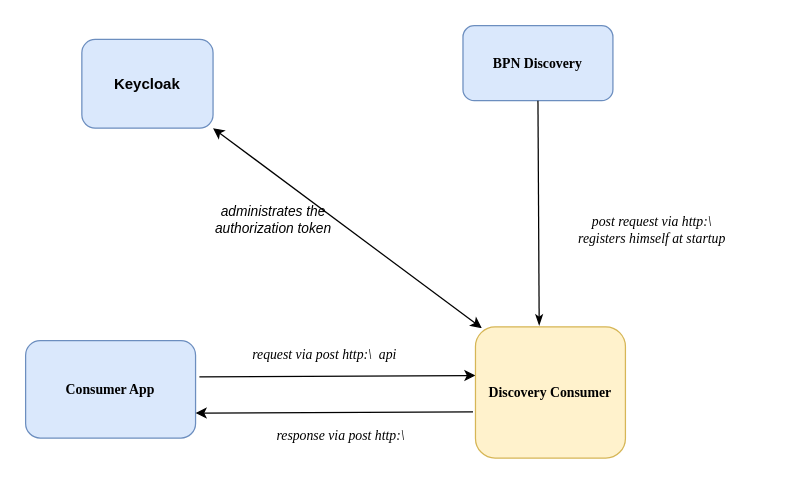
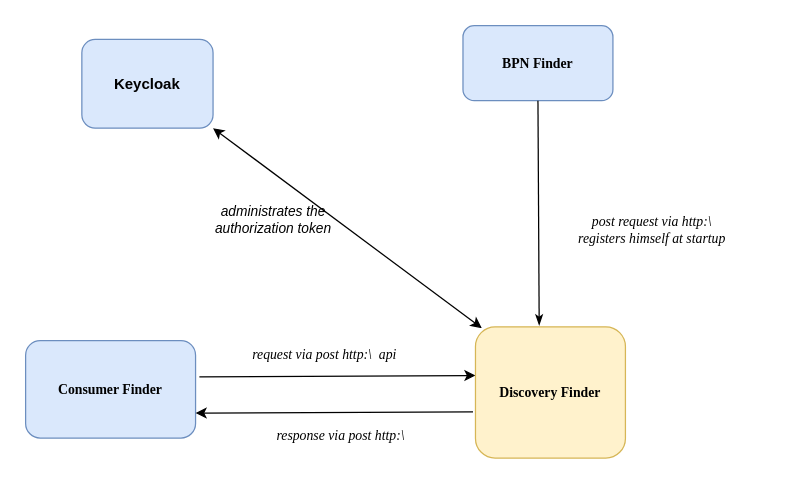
- <mxCell id="7" value="&lt;font style=&quot;font-size: 11px;&quot; face=&quot;Verdana&quot;&gt;&lt;b&gt;BPN Discovery&lt;/b&gt;&lt;/font&gt;" style="rounded=1;whiteSpace=wrap;html=1;fillColor=#dae8fc;strokeColor=#6c8ebf;" parent="1" vertex="1"><mxGeometry x="370" y="20" width="120" height="60" as="geometry" /></mxCell>
+ <mxCell id="7" value="&lt;font style=&quot;font-size: 11px;&quot; face=&quot;Verdana&quot;&gt;&lt;b&gt;BPN Finder&lt;/b&gt;&lt;/font&gt;" style="rounded=1;whiteSpace=wrap;html=1;fillColor=#dae8fc;strokeColor=#6c8ebf;" parent="1" vertex="1"><mxGeometry x="370" y="20" width="120" height="60" as="geometry" /></mxCell>
- <mxCell id="2" value="&lt;font style=&quot;font-size: 11px;&quot; face=&quot;Verdana&quot;&gt;&lt;b&gt;Consumer App&lt;/b&gt;&lt;/font&gt;" style="rounded=1;whiteSpace=wrap;html=1;fillColor=#dae8fc;strokeColor=#6c8ebf;" parent="1" vertex="1"><mxGeometry x="20" y="272" width="136" height="78" as="geometry" /></mxCell>
+ <mxCell id="2" value="&lt;font style=&quot;font-size: 11px;&quot; face=&quot;Verdana&quot;&gt;&lt;b&gt;Consumer Finder&lt;/b&gt;&lt;/font&gt;" style="rounded=1;whiteSpace=wrap;html=1;fillColor=#dae8fc;strokeColor=#6c8ebf;" parent="1" vertex="1"><mxGeometry x="20" y="272" width="136" height="78" as="geometry" /></mxCell>
- <mxCell id="4" value="&lt;b&gt;&lt;font style=&quot;font-size: 11px;&quot; face=&quot;Verdana&quot;&gt;Discovery Consumer&lt;/font&gt;&lt;/b&gt;" style="rounded=1;whiteSpace=wrap;html=1;fillColor=#fff2cc;strokeColor=#d6b656;" parent="1" vertex="1"><mxGeometry x="380" y="261" width="120" height="105" as="geometry" /></mxCell>
+ <mxCell id="4" value="&lt;b&gt;&lt;font style=&quot;font-size: 11px;&quot; face=&quot;Verdana&quot;&gt;Discovery Finder&lt;/font&gt;&lt;/b&gt;" style="rounded=1;whiteSpace=wrap;html=1;fillColor=#fff2cc;strokeColor=#d6b656;" parent="1" vertex="1"><mxGeometry x="380" y="261" width="120" height="105" as="geometry" /></mxCell>
